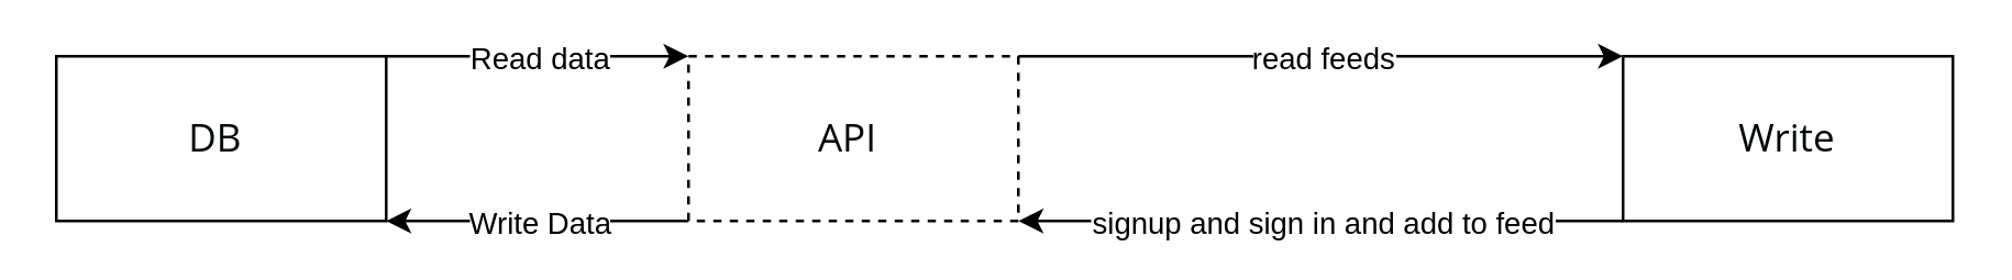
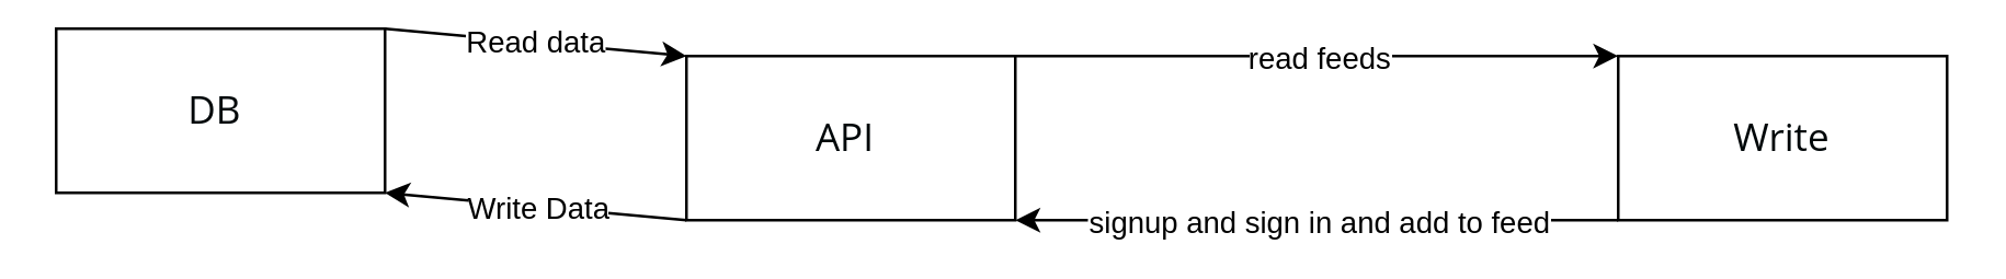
- <mxCell id="2" value="&lt;span style=&quot;color: rgb(0 , 7 , 9) ; font-family: &amp;#34;open sans&amp;#34; , sans-serif ; font-size: 14px ; text-align: left ; background-color: rgb(255 , 255 , 255)&quot;&gt;DB&amp;nbsp;&lt;/span&gt;" style="rounded=0;whiteSpace=wrap;html=1;" vertex="1" parent="1"><mxGeometry x="20" y="20" width="120" height="60" as="geometry" /></mxCell>
+ <mxCell id="2" value="&lt;span style=&quot;color: rgb(0 , 7 , 9) ; font-family: &amp;#34;open sans&amp;#34; , sans-serif ; font-size: 14px ; text-align: left ; background-color: rgb(255 , 255 , 255)&quot;&gt;DB&amp;nbsp;&lt;/span&gt;" style="rounded=0;whiteSpace=wrap;html=1;" vertex="1" parent="1"><mxGeometry x="20" y="10" width="120" height="60" as="geometry" /></mxCell>
- <mxCell id="3" value="&lt;span style=&quot;color: rgb(0 , 7 , 9) ; font-family: &amp;#34;open sans&amp;#34; , sans-serif ; font-size: 14px ; text-align: left ; background-color: rgb(255 , 255 , 255)&quot;&gt;API&amp;nbsp;&lt;/span&gt;" style="rounded=0;whiteSpace=wrap;html=1;dashed=1;" vertex="1" parent="1"><mxGeometry x="250" y="20" width="120" height="60" as="geometry" /></mxCell>
+ <mxCell id="3" value="&lt;span style=&quot;color: rgb(0 , 7 , 9) ; font-family: &amp;#34;open sans&amp;#34; , sans-serif ; font-size: 14px ; text-align: left ; background-color: rgb(255 , 255 , 255)&quot;&gt;API&amp;nbsp;&lt;/span&gt;" style="rounded=0;whiteSpace=wrap;html=1;" vertex="1" parent="1"><mxGeometry x="250" y="20" width="120" height="60" as="geometry" /></mxCell>
